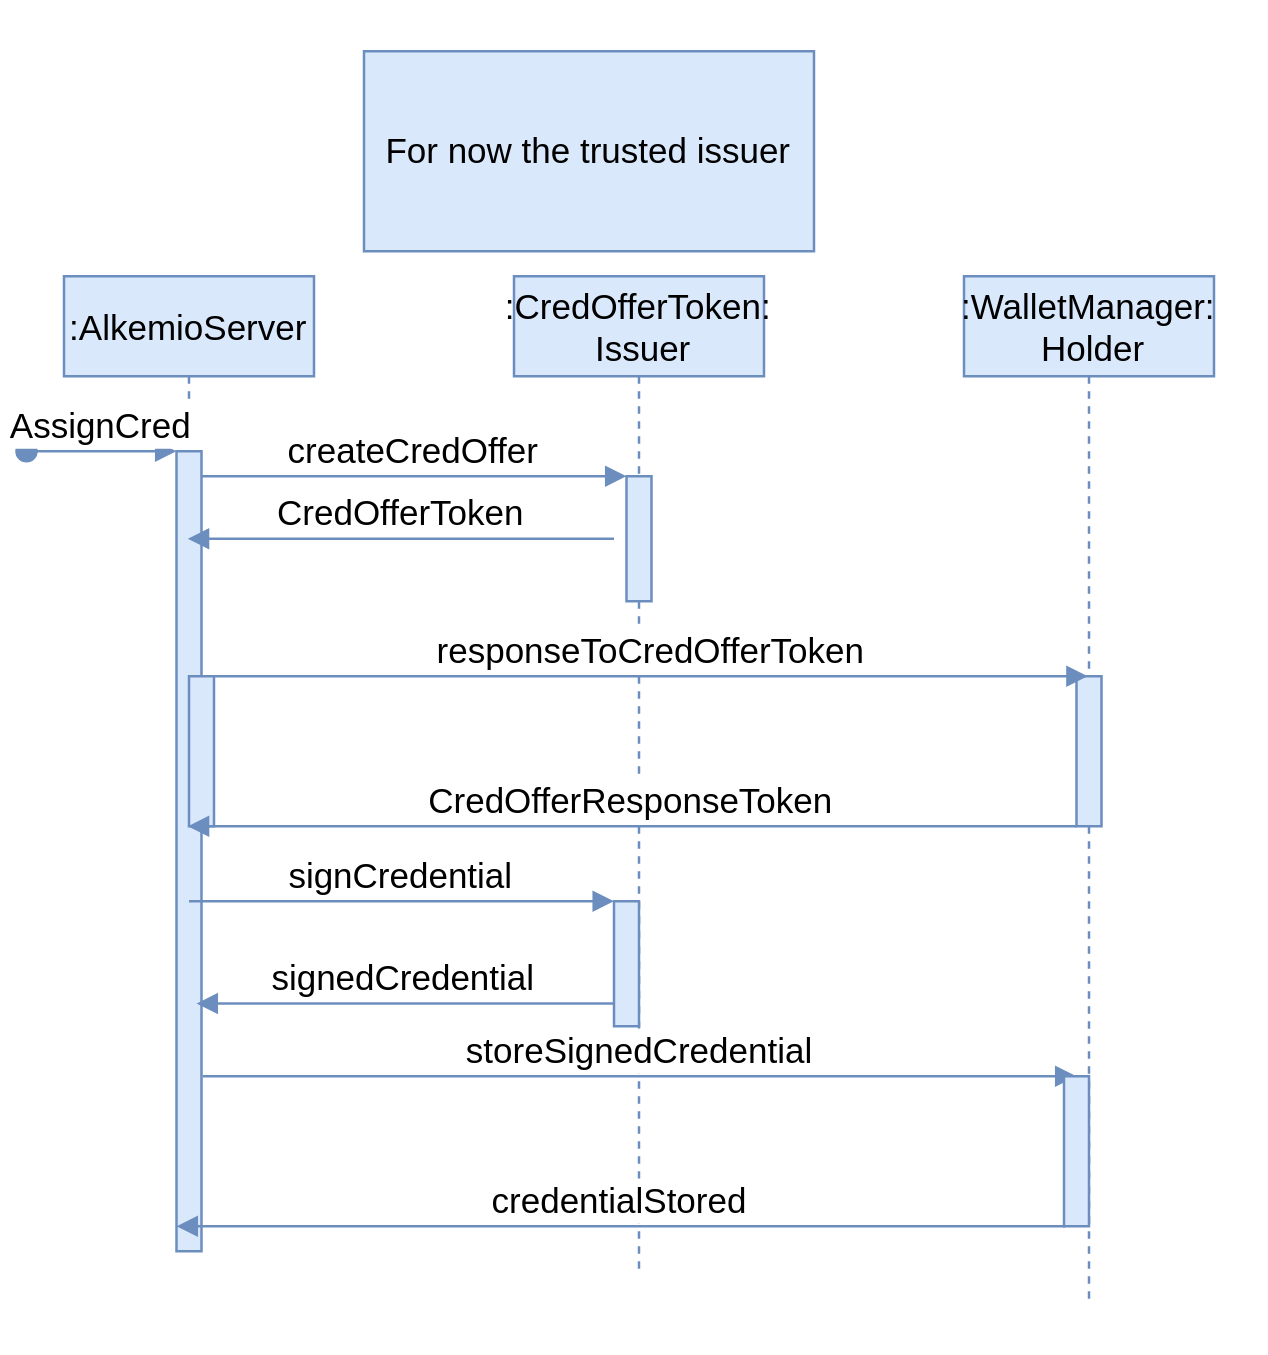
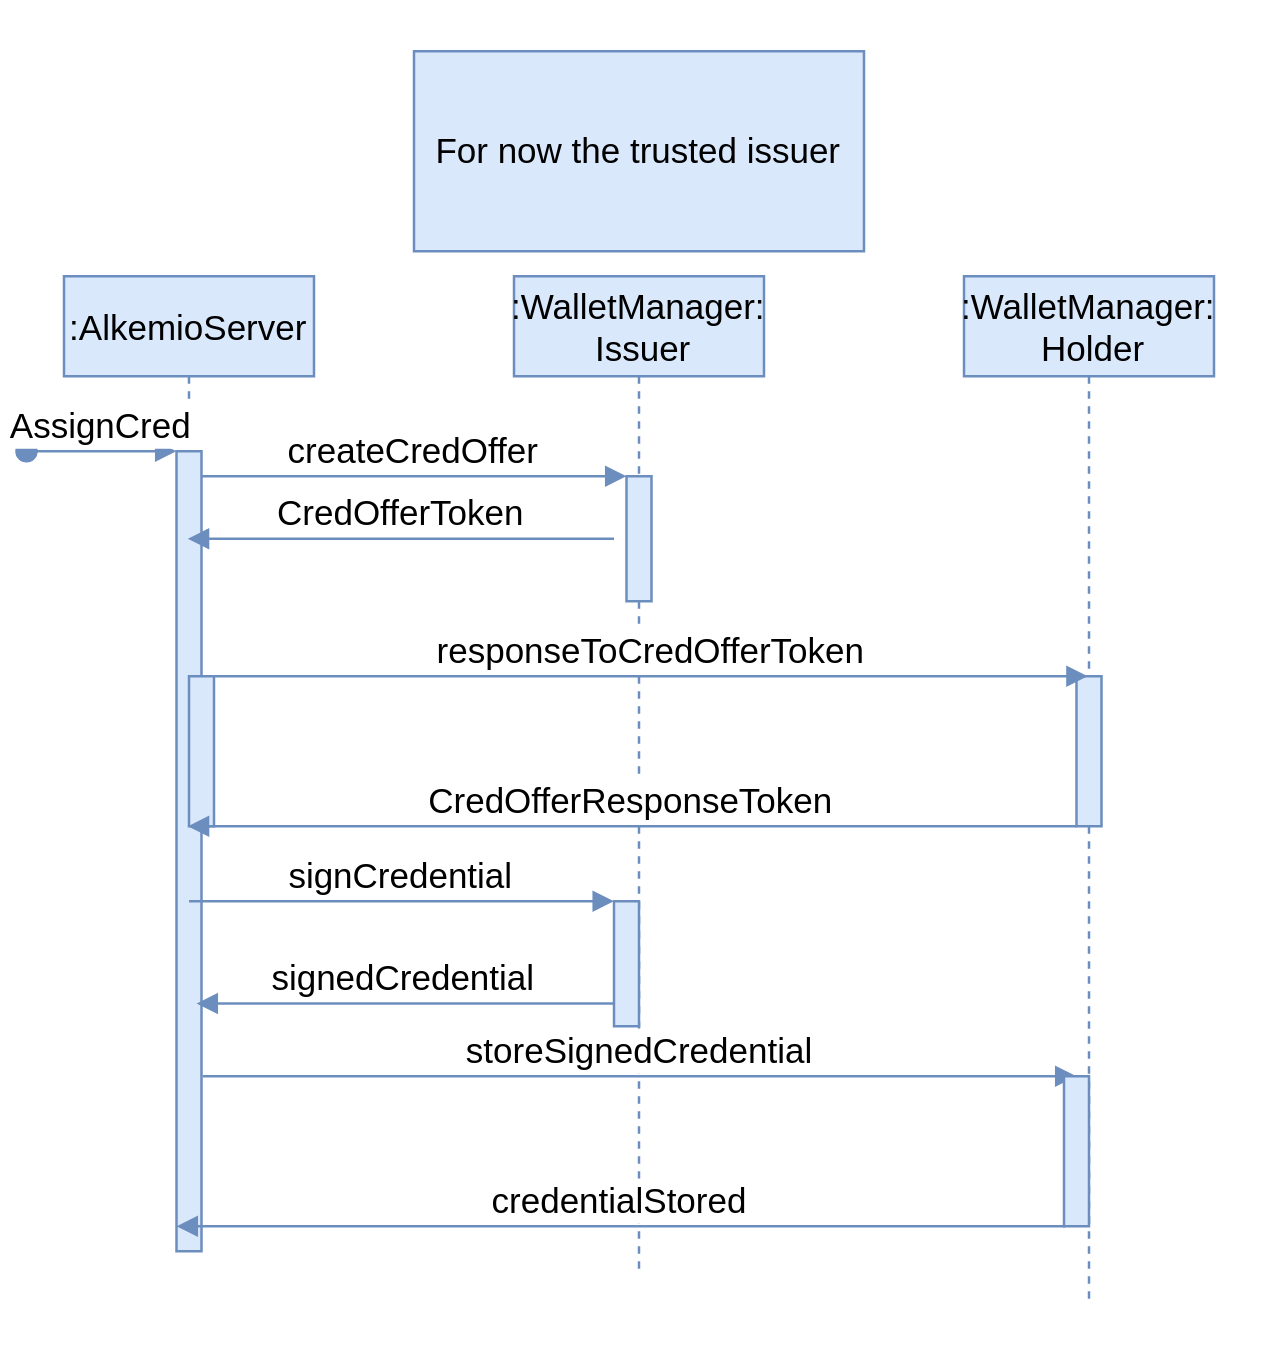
- <mxCell id="14" value="For now the trusted issuer" style="text;html=1;strokeColor=#6c8ebf;fillColor=#dae8fc;align=center;verticalAlign=middle;whiteSpace=wrap;rounded=0;fontSize=14;fontColor=#000000;" parent="1" vertex="1"><mxGeometry x="140" y="20" width="180" height="80" as="geometry" /></mxCell>
+ <mxCell id="14" value="For now the trusted issuer" style="text;html=1;strokeColor=#6c8ebf;fillColor=#dae8fc;align=center;verticalAlign=middle;whiteSpace=wrap;rounded=0;fontSize=14;fontColor=#000000;" parent="1" vertex="1"><mxGeometry x="160" y="20" width="180" height="80" as="geometry" /></mxCell>
- <mxCell id="6" value=":CredOfferToken:&#10; Issuer" style="shape=umlLifeline;perimeter=lifelinePerimeter;container=1;collapsible=0;recursiveResize=0;rounded=0;shadow=0;strokeWidth=1;fontSize=14;fillColor=#dae8fc;strokeColor=#6c8ebf;fontColor=#000000;" parent="1" vertex="1"><mxGeometry x="200" y="110" width="100" height="400" as="geometry" /></mxCell>
+ <mxCell id="6" value=":WalletManager:&#10; Issuer" style="shape=umlLifeline;perimeter=lifelinePerimeter;container=1;collapsible=0;recursiveResize=0;rounded=0;shadow=0;strokeWidth=1;fontSize=14;fillColor=#dae8fc;strokeColor=#6c8ebf;fontColor=#000000;" parent="1" vertex="1"><mxGeometry x="200" y="110" width="100" height="400" as="geometry" /></mxCell>
